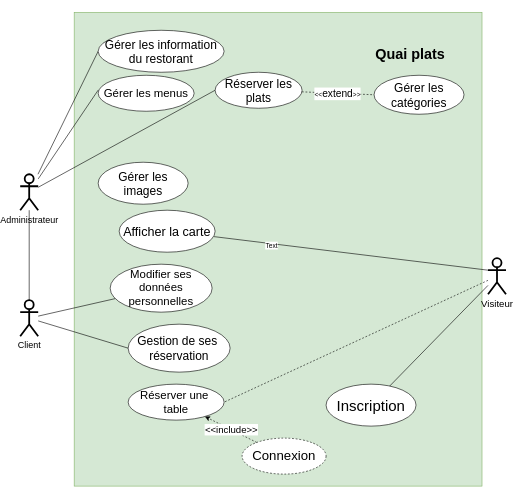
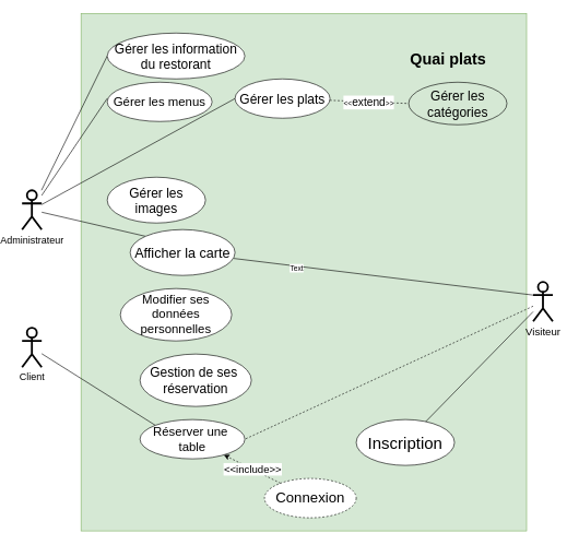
- <mxCell id="28" value="&lt;font style=&quot;font-size: 20px;&quot;&gt;Réserver les plats&lt;/font&gt;" style="ellipse;whiteSpace=wrap;html=1;" vertex="1" parent="1"><mxGeometry x="345" y="120" width="145" height="60" as="geometry" /></mxCell>
+ <mxCell id="28" value="&lt;font style=&quot;font-size: 20px;&quot;&gt;Gérer les plats&lt;/font&gt;" style="ellipse;whiteSpace=wrap;html=1;" vertex="1" parent="1"><mxGeometry x="345" y="120" width="145" height="60" as="geometry" /></mxCell>
- <mxCell id="23" value="&lt;font style=&quot;font-size: 20px;&quot;&gt;Gérer les catégories&lt;br&gt;&lt;/font&gt;" style="ellipse;whiteSpace=wrap;html=1;" vertex="1" parent="1"><mxGeometry x="610" y="125" width="150" height="65" as="geometry" /></mxCell>
+ <mxCell id="23" value="&lt;font style=&quot;font-size: 20px;&quot;&gt;Gérer les catégories&lt;br&gt;&lt;/font&gt;" style="ellipse;whiteSpace=wrap;html=1;fillColor=#d5e8d4;" vertex="1" parent="1"><mxGeometry x="610" y="125" width="150" height="65" as="geometry" /></mxCell>
- <mxCell id="8" style="rounded=0;orthogonalLoop=1;jettySize=auto;html=1;endArrow=none;endFill=0;" edge="1" parent="1" source="11" target="7"><mxGeometry relative="1" as="geometry" /></mxCell>
+ <mxCell id="8" style="rounded=0;orthogonalLoop=1;jettySize=auto;html=1;entryX=0;entryY=0;entryDx=0;entryDy=0;endArrow=none;endFill=0;" edge="1" parent="1" source="11" target="18"><mxGeometry relative="1" as="geometry" /></mxCell>
- <mxCell id="5" style="rounded=0;orthogonalLoop=1;jettySize=auto;html=1;endArrow=none;endFill=0;" edge="1" parent="1" source="7" target="22"><mxGeometry relative="1" as="geometry" /></mxCell>
+ <mxCell id="5" style="rounded=0;orthogonalLoop=1;jettySize=auto;html=1;entryX=0;entryY=0;entryDx=0;entryDy=0;endArrow=none;endFill=0;" edge="1" parent="1" source="7" target="21"><mxGeometry relative="1" as="geometry" /></mxCell>
- <mxCell id="6" style="rounded=0;orthogonalLoop=1;jettySize=auto;html=1;entryX=0;entryY=0.5;entryDx=0;entryDy=0;endArrow=none;endFill=0;" edge="1" parent="1" source="7" target="17"><mxGeometry relative="1" as="geometry" /></mxCell>
